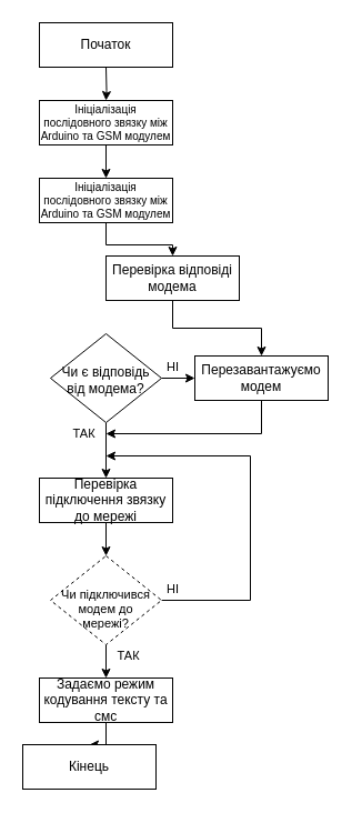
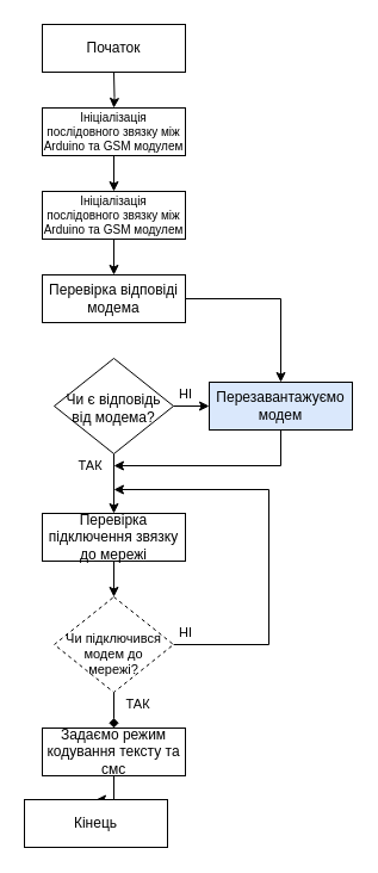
- <mxCell id="12" value="&lt;span&gt;Перевірка відповіді модема&lt;/span&gt;" style="rounded=0;whiteSpace=wrap;html=1;" parent="1" vertex="1"><mxGeometry x="95" y="230" width="120" height="40" as="geometry" /></mxCell>
+ <mxCell id="12" value="&lt;span&gt;Перевірка відповіді модема&lt;/span&gt;" style="rounded=0;whiteSpace=wrap;html=1;" parent="1" vertex="1"><mxGeometry x="35" y="230" width="120" height="40" as="geometry" /></mxCell>
- <mxCell id="20" value="&lt;span&gt;Перезавантажуємо модем&lt;/span&gt;" style="rounded=0;whiteSpace=wrap;html=1;" parent="1" vertex="1"><mxGeometry x="175" y="320" width="120" height="40" as="geometry" /></mxCell>
+ <mxCell id="20" value="&lt;span&gt;Перезавантажуємо модем&lt;/span&gt;" style="rounded=0;whiteSpace=wrap;html=1;fillColor=#dae8fc;" parent="1" vertex="1"><mxGeometry x="175" y="320" width="120" height="40" as="geometry" /></mxCell>
- <mxCell id="14" value="ТАК" style="edgeStyle=orthogonalEdgeStyle;rounded=0;orthogonalLoop=1;jettySize=auto;html=1;" parent="1" source="15" target="17" edge="1"><mxGeometry x="0.2" y="20" relative="1" as="geometry"><mxPoint as="offset" /></mxGeometry></mxCell>
+ <mxCell id="14" value="ТАК" style="edgeStyle=orthogonalEdgeStyle;rounded=0;orthogonalLoop=1;jettySize=auto;html=1;endArrow=diamond;" parent="1" source="15" target="17" edge="1"><mxGeometry x="0.2" y="20" relative="1" as="geometry"><mxPoint as="offset" /></mxGeometry></mxCell>
